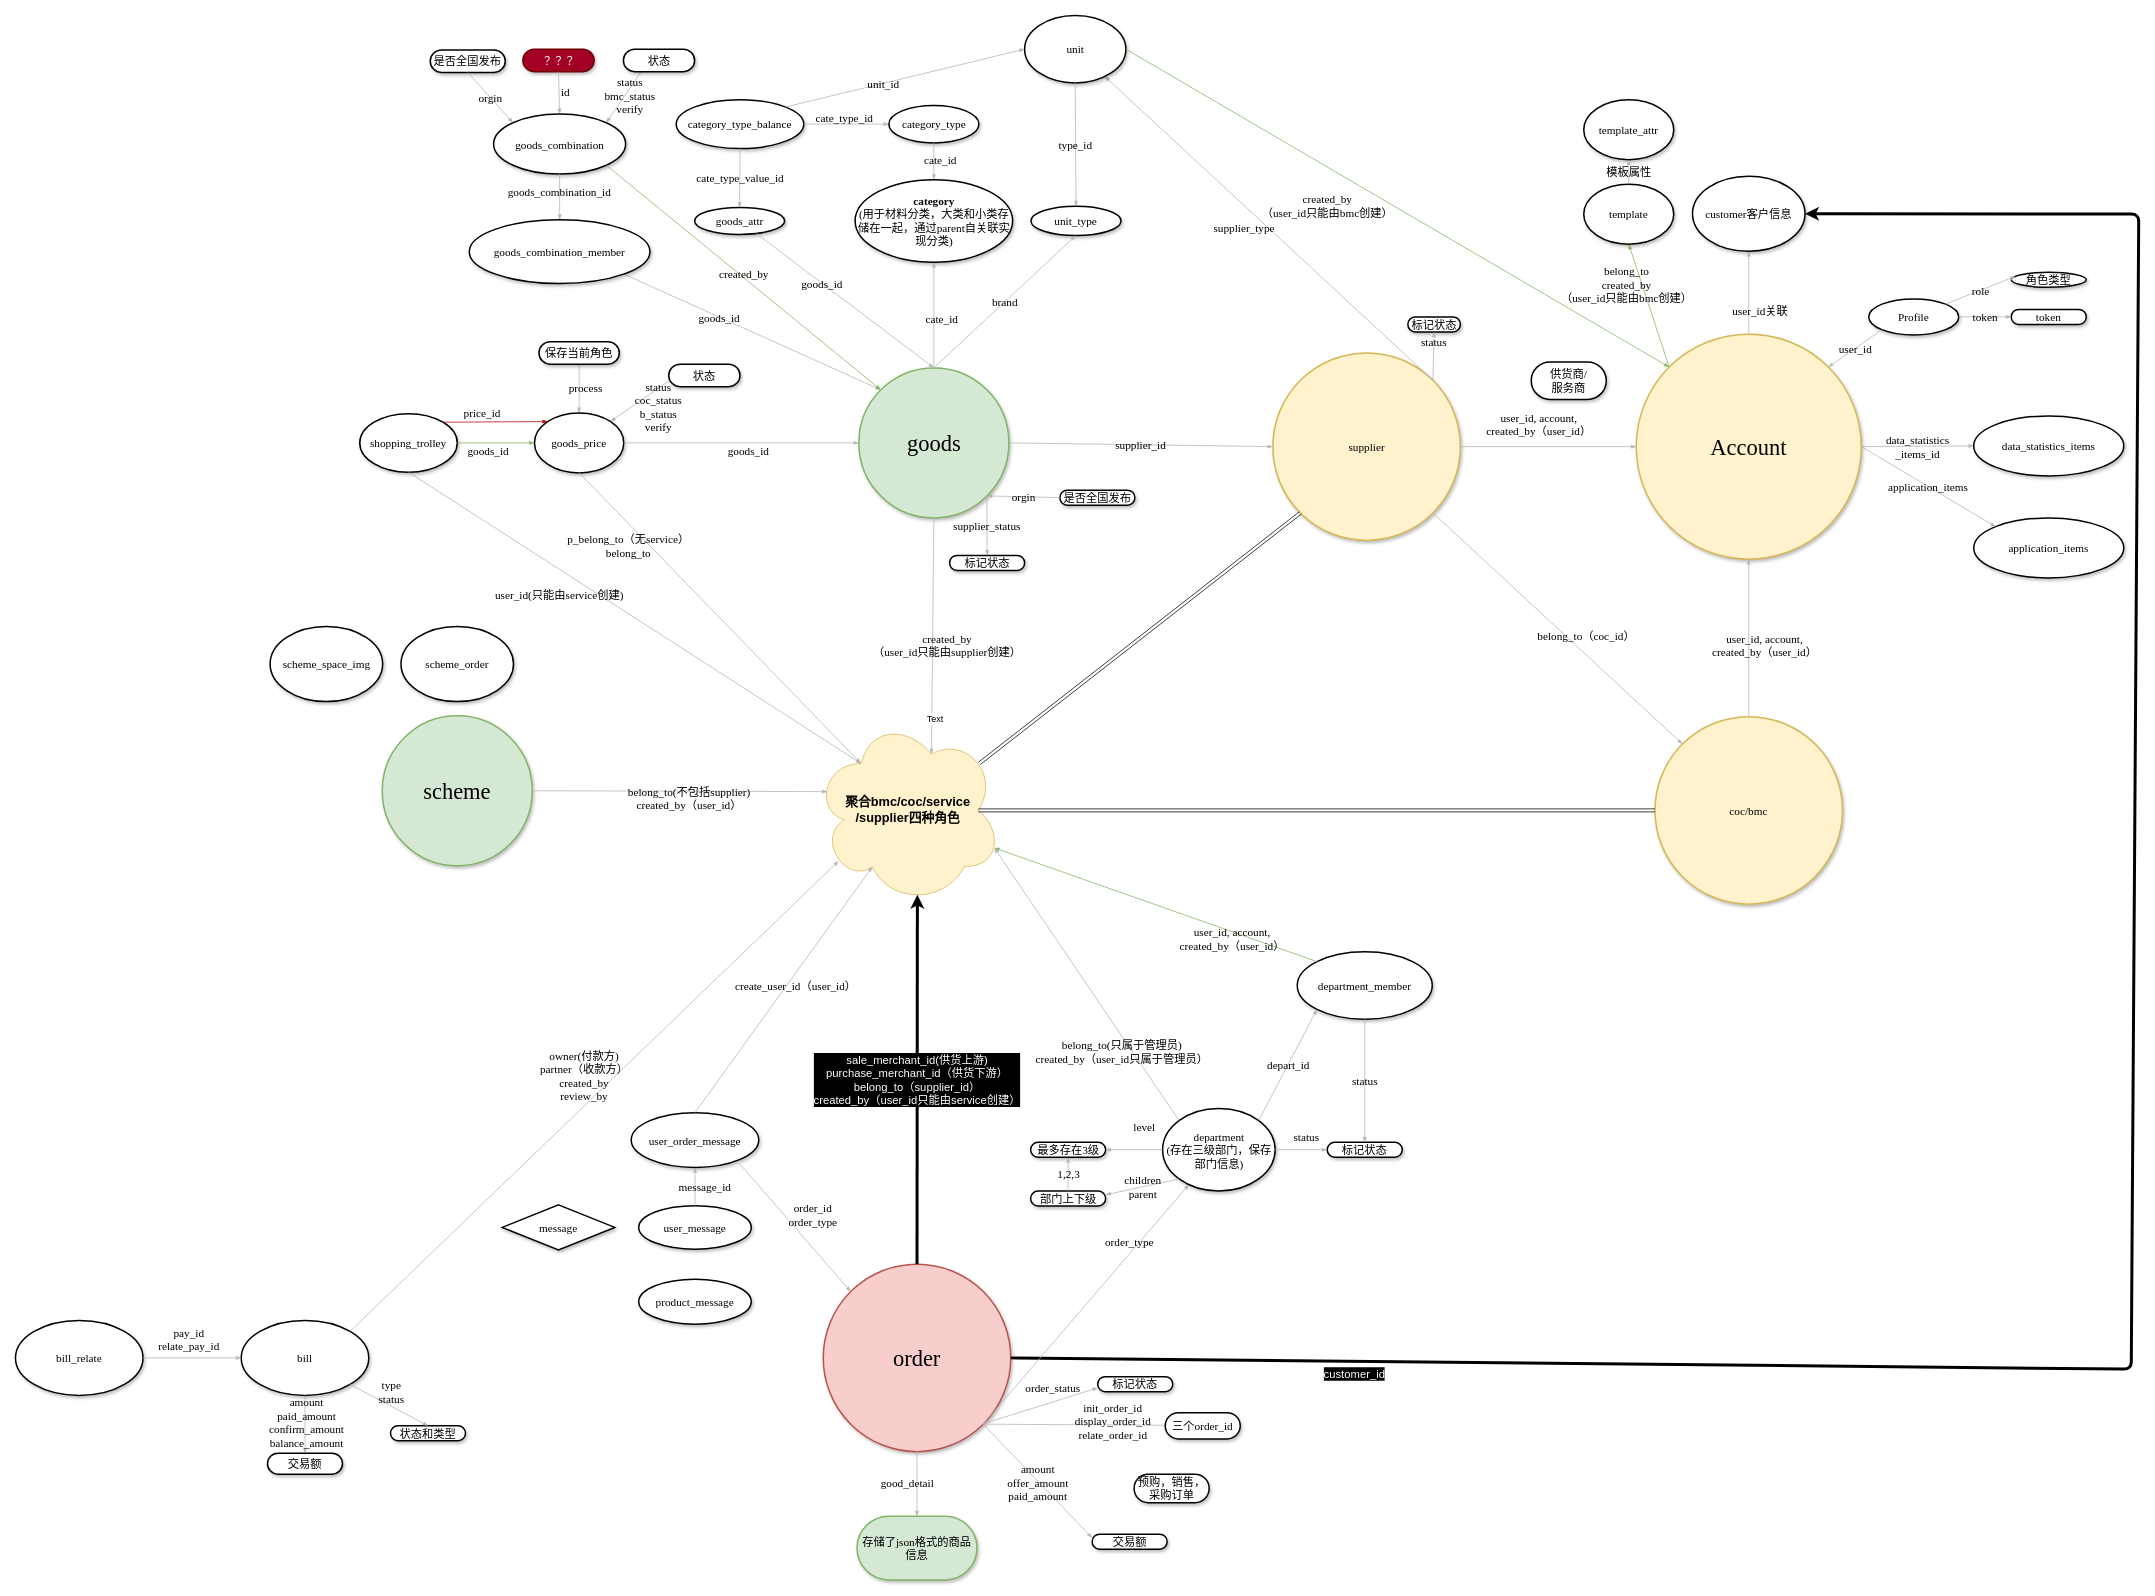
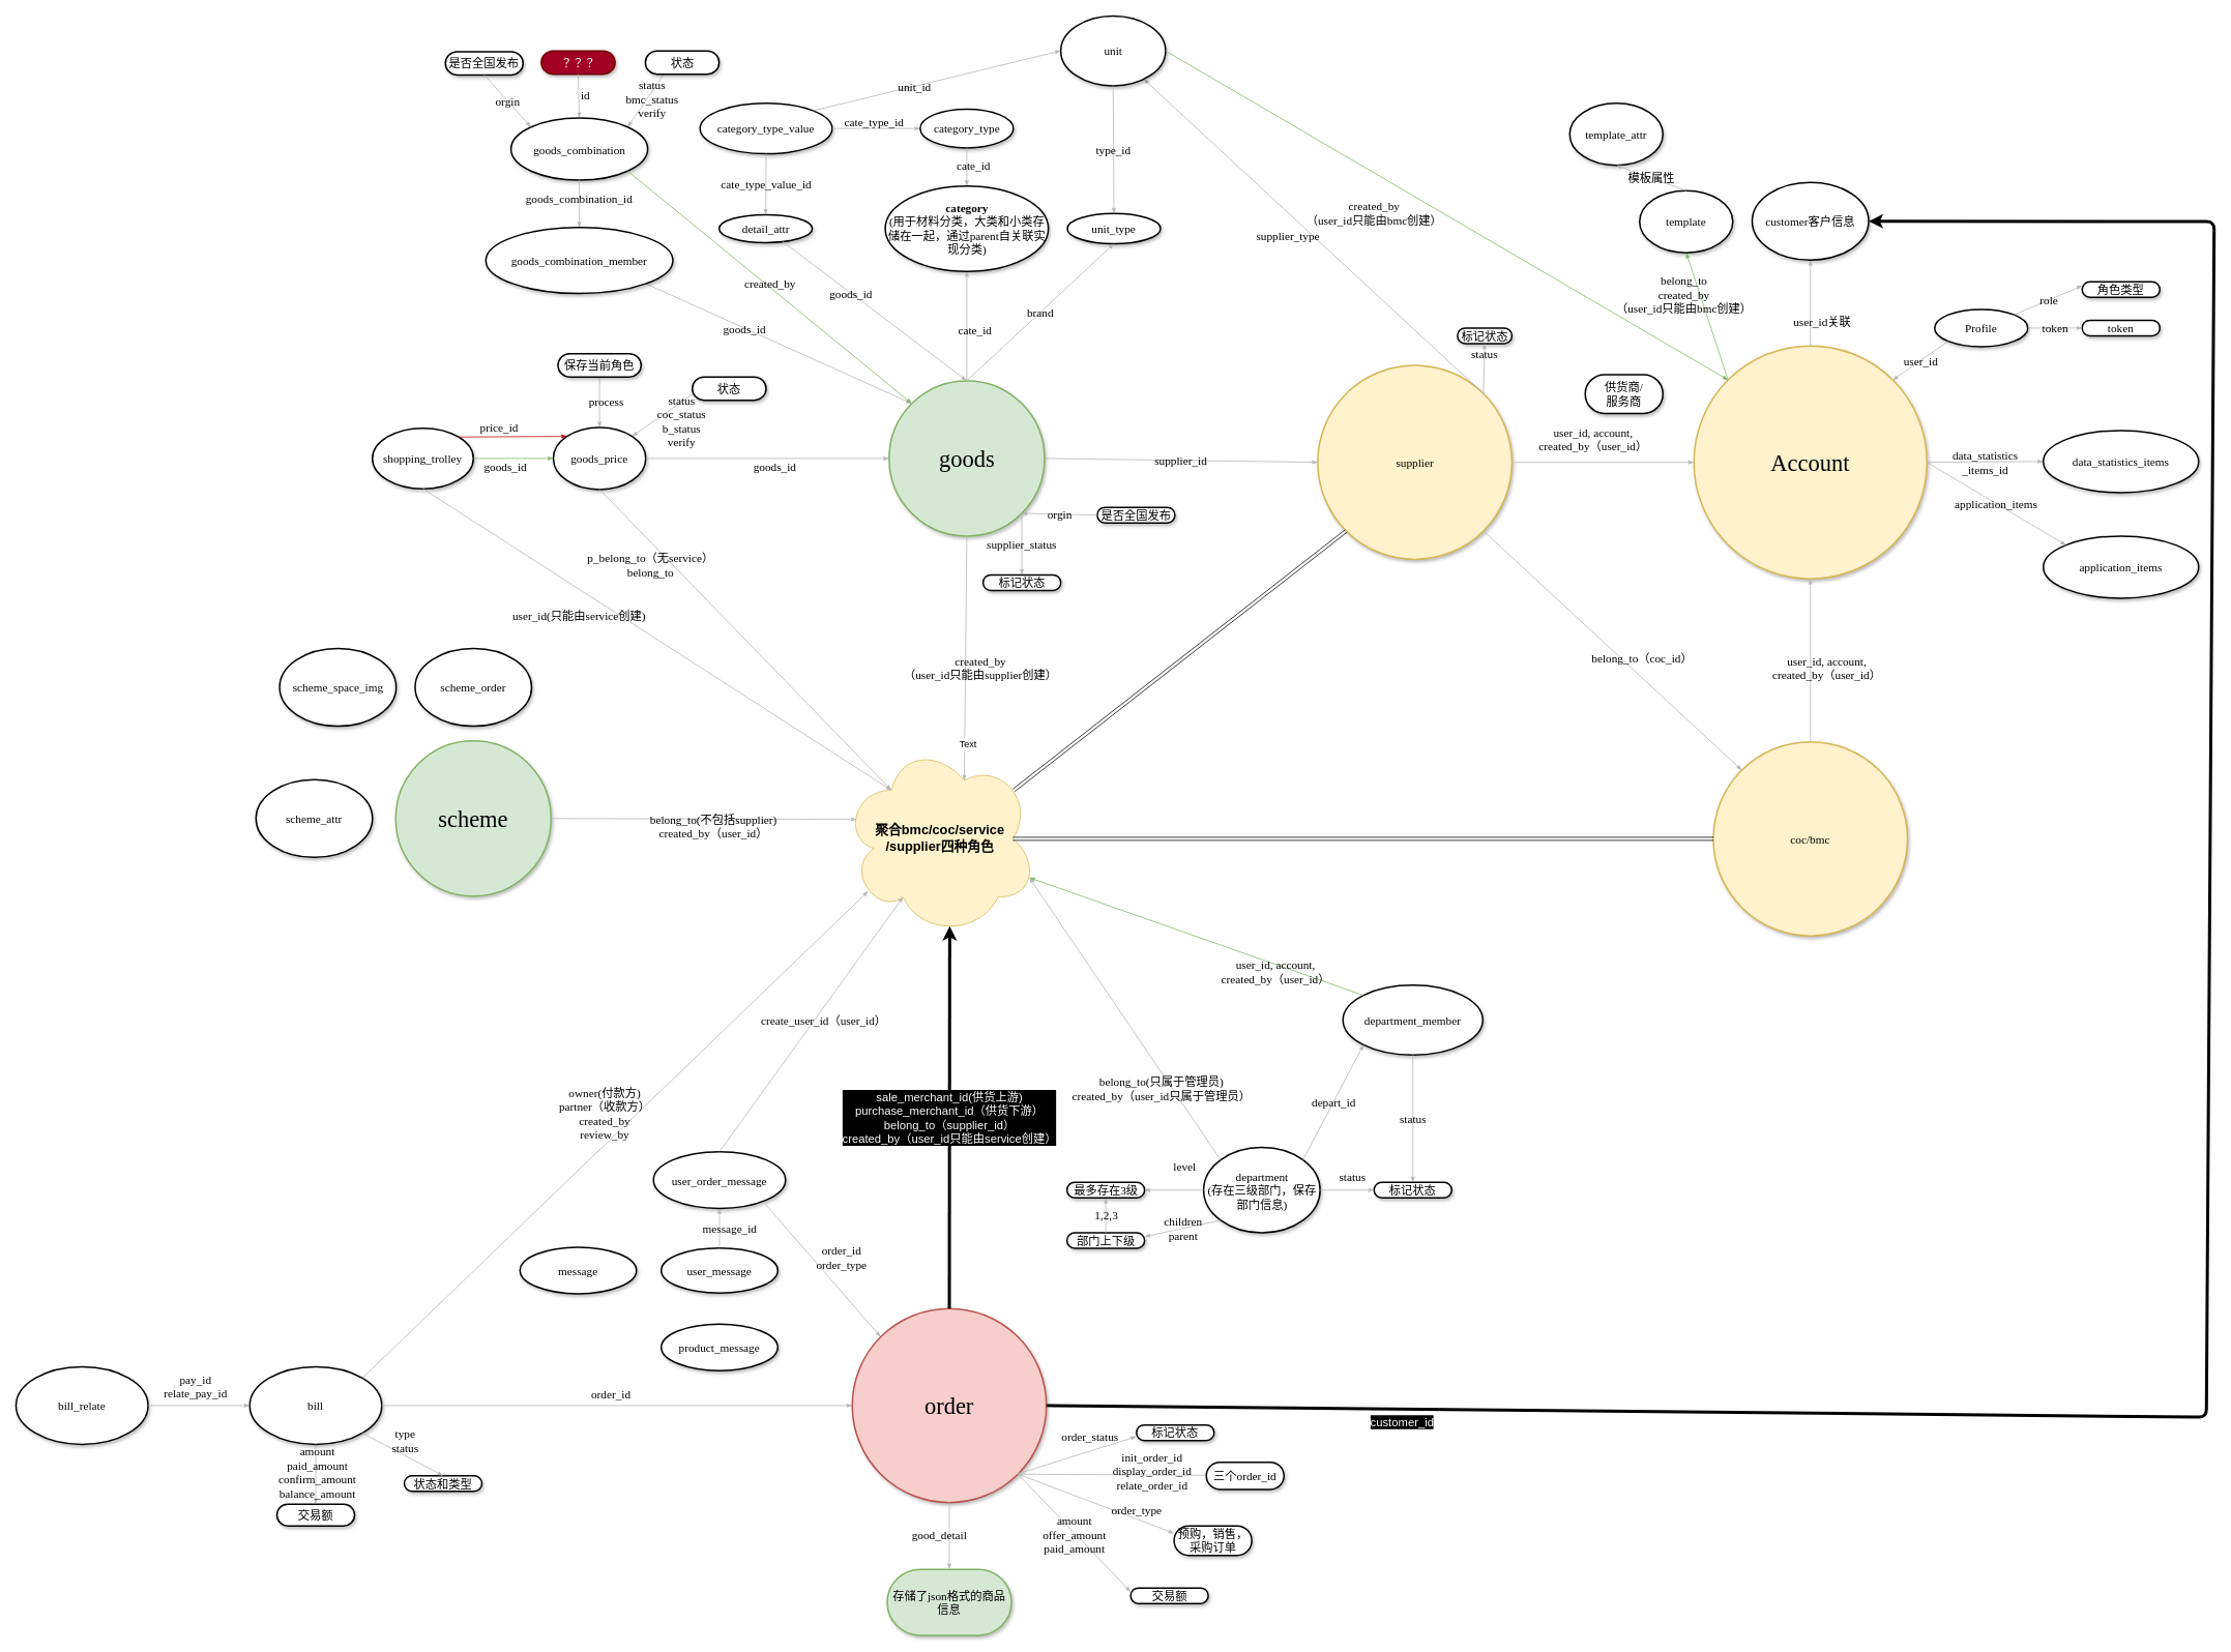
- <mxCell id="59" value="&lt;span style=&quot;font-size: 15px;&quot;&gt;category_type_balance&lt;/span&gt;" style="ellipse;whiteSpace=wrap;html=1;rounded=1;shadow=1;comic=0;labelBackgroundColor=none;strokeColor=#000000;strokeWidth=2;fillColor=#FFFFFF;fontFamily=Verdana;fontSize=15;fontColor=#000000;align=center;" parent="1" vertex="1"><mxGeometry x="901" y="132.5" width="170" height="65" as="geometry" /></mxCell>
+ <mxCell id="59" value="&lt;span style=&quot;font-size: 15px;&quot;&gt;category_type_value&lt;/span&gt;" style="ellipse;whiteSpace=wrap;html=1;rounded=1;shadow=1;comic=0;labelBackgroundColor=none;strokeColor=#000000;strokeWidth=2;fillColor=#FFFFFF;fontFamily=Verdana;fontSize=15;fontColor=#000000;align=center;" parent="1" vertex="1"><mxGeometry x="901" y="132.5" width="170" height="65" as="geometry" /></mxCell>
- <mxCell id="91" value="&lt;span style=&quot;font-size: 15px&quot;&gt;template_attr&lt;/span&gt;" style="ellipse;whiteSpace=wrap;html=1;rounded=1;shadow=1;comic=0;labelBackgroundColor=none;strokeColor=#000000;strokeWidth=2;fillColor=#FFFFFF;fontFamily=Verdana;fontSize=15;fontColor=#000000;align=center;" parent="1" vertex="1"><mxGeometry x="2111" y="132.5" width="120" height="80" as="geometry" /></mxCell>
+ <mxCell id="91" value="&lt;span style=&quot;font-size: 15px&quot;&gt;template_attr&lt;/span&gt;" style="ellipse;whiteSpace=wrap;html=1;rounded=1;shadow=1;comic=0;labelBackgroundColor=none;strokeColor=#000000;strokeWidth=2;fillColor=#FFFFFF;fontFamily=Verdana;fontSize=15;fontColor=#000000;align=center;" parent="1" vertex="1"><mxGeometry x="2021" y="132.5" width="120" height="80" as="geometry" /></mxCell>
- <mxCell id="57" value="&lt;span style=&quot;font-size: 15px;&quot;&gt;goods_attr&lt;/span&gt;" style="ellipse;whiteSpace=wrap;html=1;rounded=1;shadow=1;comic=0;labelBackgroundColor=none;strokeColor=#000000;strokeWidth=2;fillColor=#FFFFFF;fontFamily=Verdana;fontSize=15;fontColor=#000000;align=center;" parent="1" vertex="1"><mxGeometry x="925.5" y="276" width="120" height="36" as="geometry" /></mxCell>
+ <mxCell id="57" value="&lt;span style=&quot;font-size: 15px;&quot;&gt;detail_attr&lt;/span&gt;" style="ellipse;whiteSpace=wrap;html=1;rounded=1;shadow=1;comic=0;labelBackgroundColor=none;strokeColor=#000000;strokeWidth=2;fillColor=#FFFFFF;fontFamily=Verdana;fontSize=15;fontColor=#000000;align=center;" parent="1" vertex="1"><mxGeometry x="925.5" y="276" width="120" height="36" as="geometry" /></mxCell>
- <mxCell id="13" value="角色类型" style="ellipse;whiteSpace=wrap;html=1;shadow=1;comic=0;labelBackgroundColor=none;strokeColor=#000000;strokeWidth=2;fillColor=#FFFFFF;fontFamily=Verdana;fontSize=15;fontColor=#000000;align=center;arcSize=50;" parent="1" vertex="1"><mxGeometry x="2681" y="362.5" width="100" height="20" as="geometry" /></mxCell>
+ <mxCell id="13" value="角色类型" style="whiteSpace=wrap;html=1;rounded=1;shadow=1;comic=0;labelBackgroundColor=none;strokeColor=#000000;strokeWidth=2;fillColor=#FFFFFF;fontFamily=Verdana;fontSize=15;fontColor=#000000;align=center;arcSize=50;" parent="1" vertex="1"><mxGeometry x="2681" y="362.5" width="100" height="20" as="geometry" /></mxCell>
+ <mxCell id="83" value="scheme_attr" style="ellipse;whiteSpace=wrap;html=1;rounded=1;shadow=1;comic=0;labelBackgroundColor=none;strokeColor=#000000;strokeWidth=2;fillColor=#FFFFFF;fontFamily=Verdana;fontSize=15;fontColor=#000000;align=center;" parent="1" vertex="1"><mxGeometry x="329" y="1003.833" width="150" height="100" as="geometry" /></mxCell>
- <mxCell id="98" value="message" style="rhombus;whiteSpace=wrap;html=1;shadow=1;comic=0;labelBackgroundColor=none;strokeColor=#000000;strokeWidth=2;fillColor=#FFFFFF;fontFamily=Verdana;fontSize=15;fontColor=#000000;align=center;" parent="1" vertex="1"><mxGeometry x="669" y="1606" width="150" height="60" as="geometry" /></mxCell>
+ <mxCell id="98" value="message" style="ellipse;whiteSpace=wrap;html=1;rounded=1;shadow=1;comic=0;labelBackgroundColor=none;strokeColor=#000000;strokeWidth=2;fillColor=#FFFFFF;fontFamily=Verdana;fontSize=15;fontColor=#000000;align=center;" parent="1" vertex="1"><mxGeometry x="669" y="1606" width="150" height="60" as="geometry" /></mxCell>
- <mxCell id="71" value="order_type" style="edgeStyle=none;rounded=1;html=1;labelBackgroundColor=none;startArrow=none;startFill=0;startSize=5;endArrow=classicThin;endFill=1;endSize=5;jettySize=auto;orthogonalLoop=1;strokeColor=#B3B3B3;strokeWidth=1;fontFamily=Verdana;fontSize=15;fontColor=#000000;exitX=1;exitY=1;exitDx=0;exitDy=0;fontStyle=0;" parent="1" source="66" target="5" edge="1"><mxGeometry x="0.477" y="11" relative="1" as="geometry"><mxPoint x="1100.5" y="1935" as="sourcePoint" /><mxPoint x="927.559" y="1944.235" as="targetPoint" /><mxPoint as="offset" /></mxGeometry></mxCell>
+ <mxCell id="71" value="order_type" style="edgeStyle=none;rounded=1;html=1;labelBackgroundColor=none;startArrow=none;startFill=0;startSize=5;endArrow=classicThin;endFill=1;endSize=5;jettySize=auto;orthogonalLoop=1;strokeColor=#B3B3B3;strokeWidth=1;fontFamily=Verdana;fontSize=15;fontColor=#000000;entryX=0;entryY=0.25;entryDx=0;entryDy=0;exitX=1;exitY=1;exitDx=0;exitDy=0;fontStyle=0" parent="1" source="66" target="76" edge="1"><mxGeometry x="0.477" y="11" relative="1" as="geometry"><mxPoint x="1100.5" y="1935" as="sourcePoint" /><mxPoint x="927.559" y="1944.235" as="targetPoint" /><mxPoint as="offset" /></mxGeometry></mxCell>
+ <mxCell id="117" value="order_id&lt;br&gt;" style="edgeStyle=none;rounded=1;html=1;labelBackgroundColor=none;startArrow=none;startFill=0;startSize=5;endArrow=classicThin;endFill=1;endSize=5;jettySize=auto;orthogonalLoop=1;strokeColor=#B3B3B3;strokeWidth=1;fontFamily=Verdana;fontSize=15;fontColor=#000000;exitX=1;exitY=0.5;exitDx=0;exitDy=0;entryX=0;entryY=0.5;entryDx=0;entryDy=0;" parent="1" source="115" target="66" edge="1"><mxGeometry x="-0.025" y="15" relative="1" as="geometry"><mxPoint x="662.857" y="1362.571" as="sourcePoint" /><mxPoint x="1131.429" y="1731.143" as="targetPoint" /><Array as="points" /><mxPoint as="offset" /></mxGeometry></mxCell>
